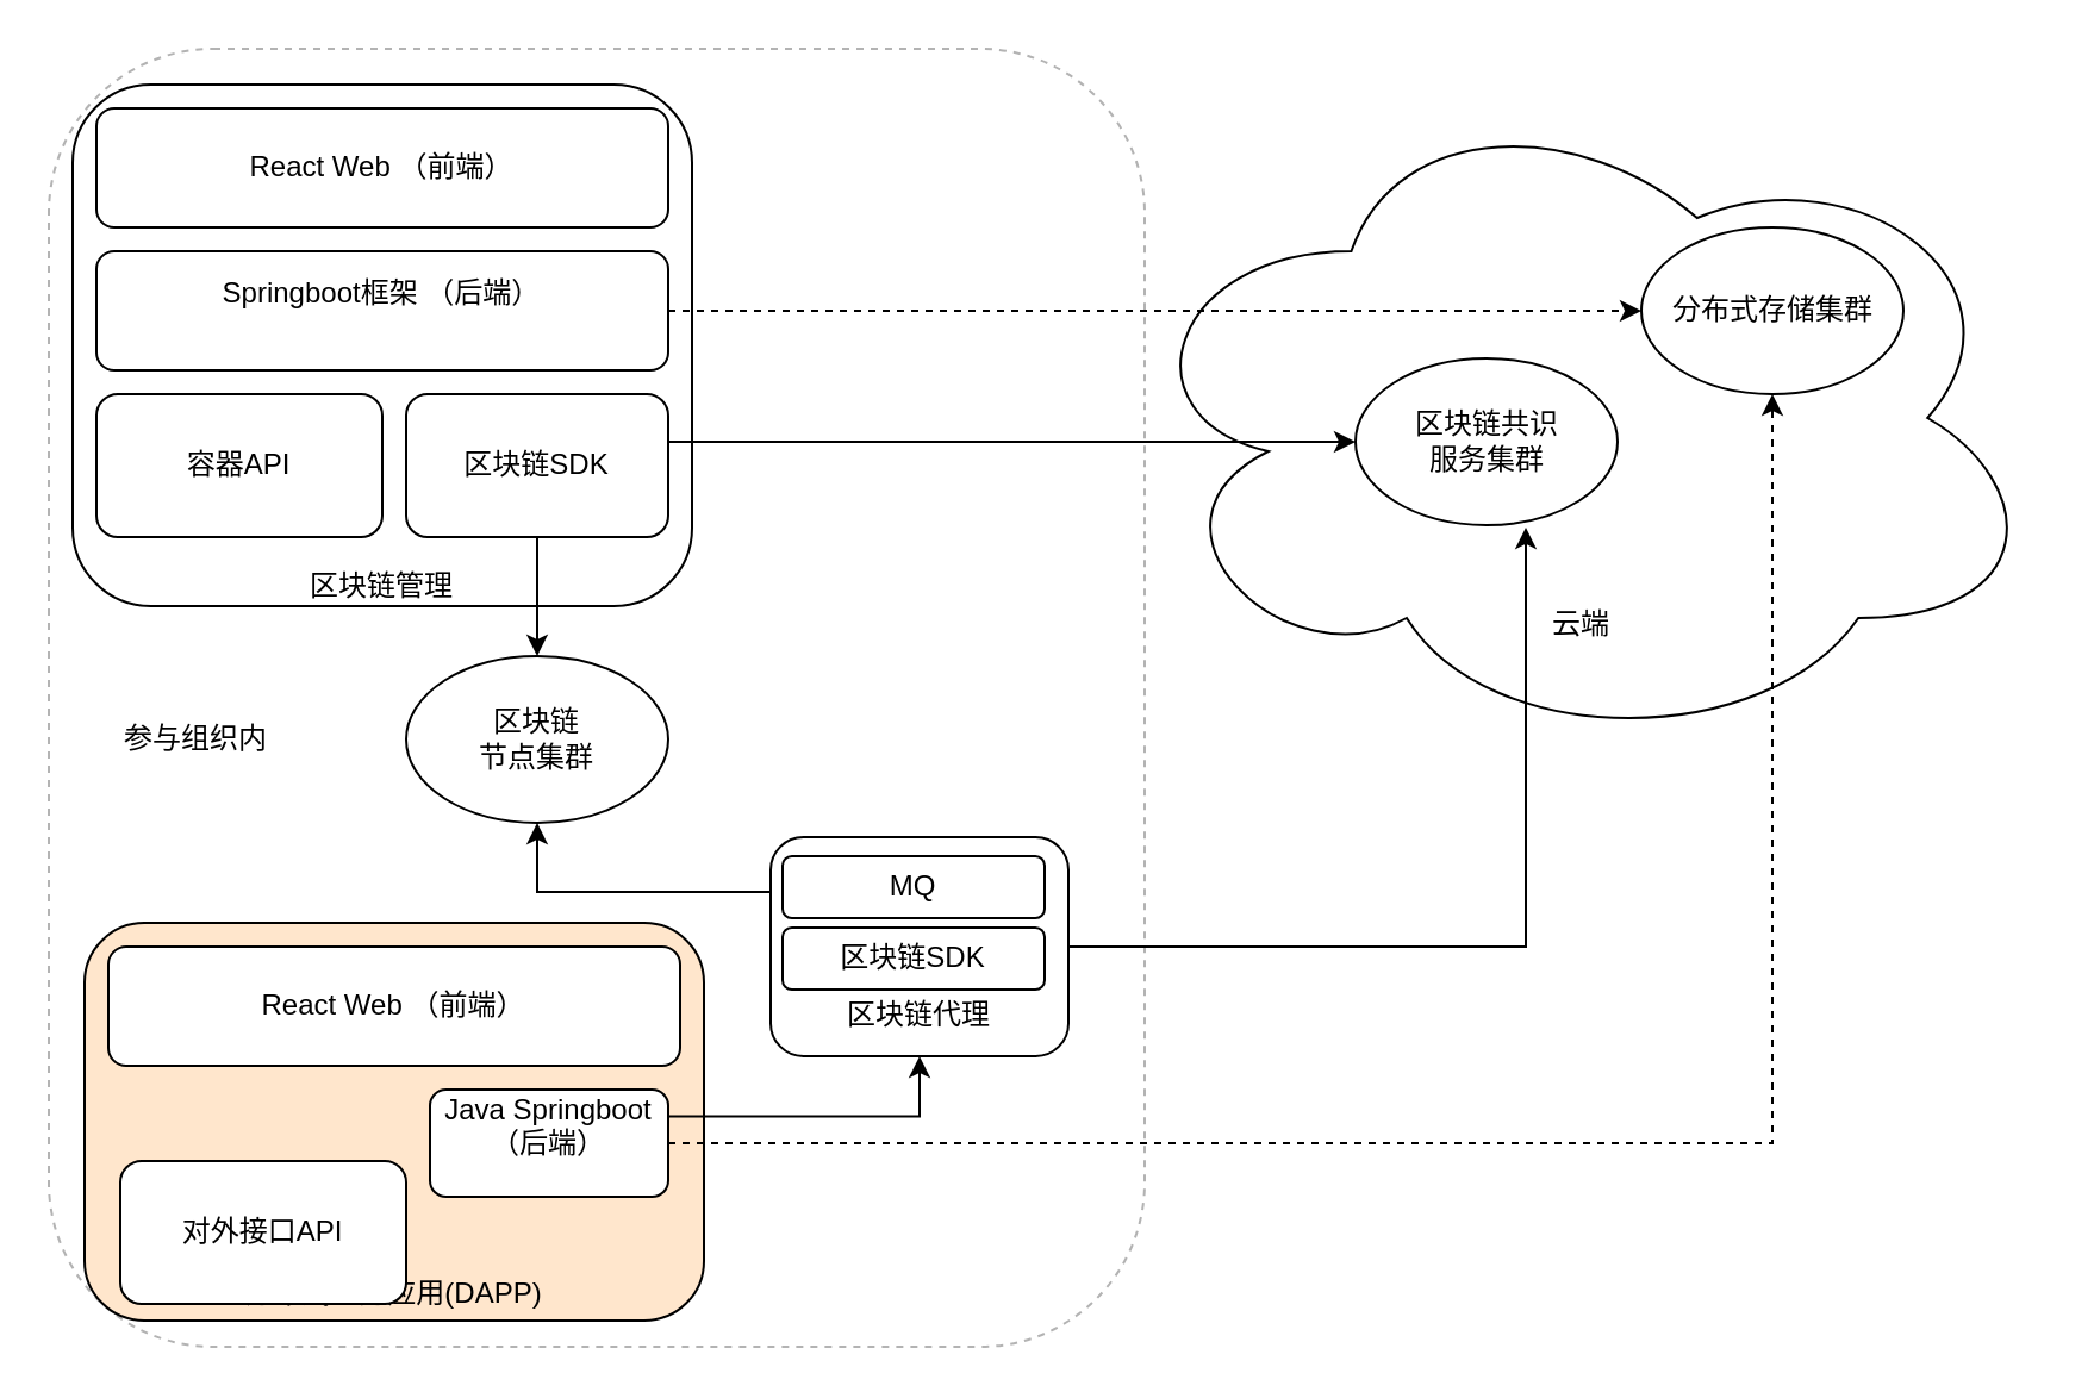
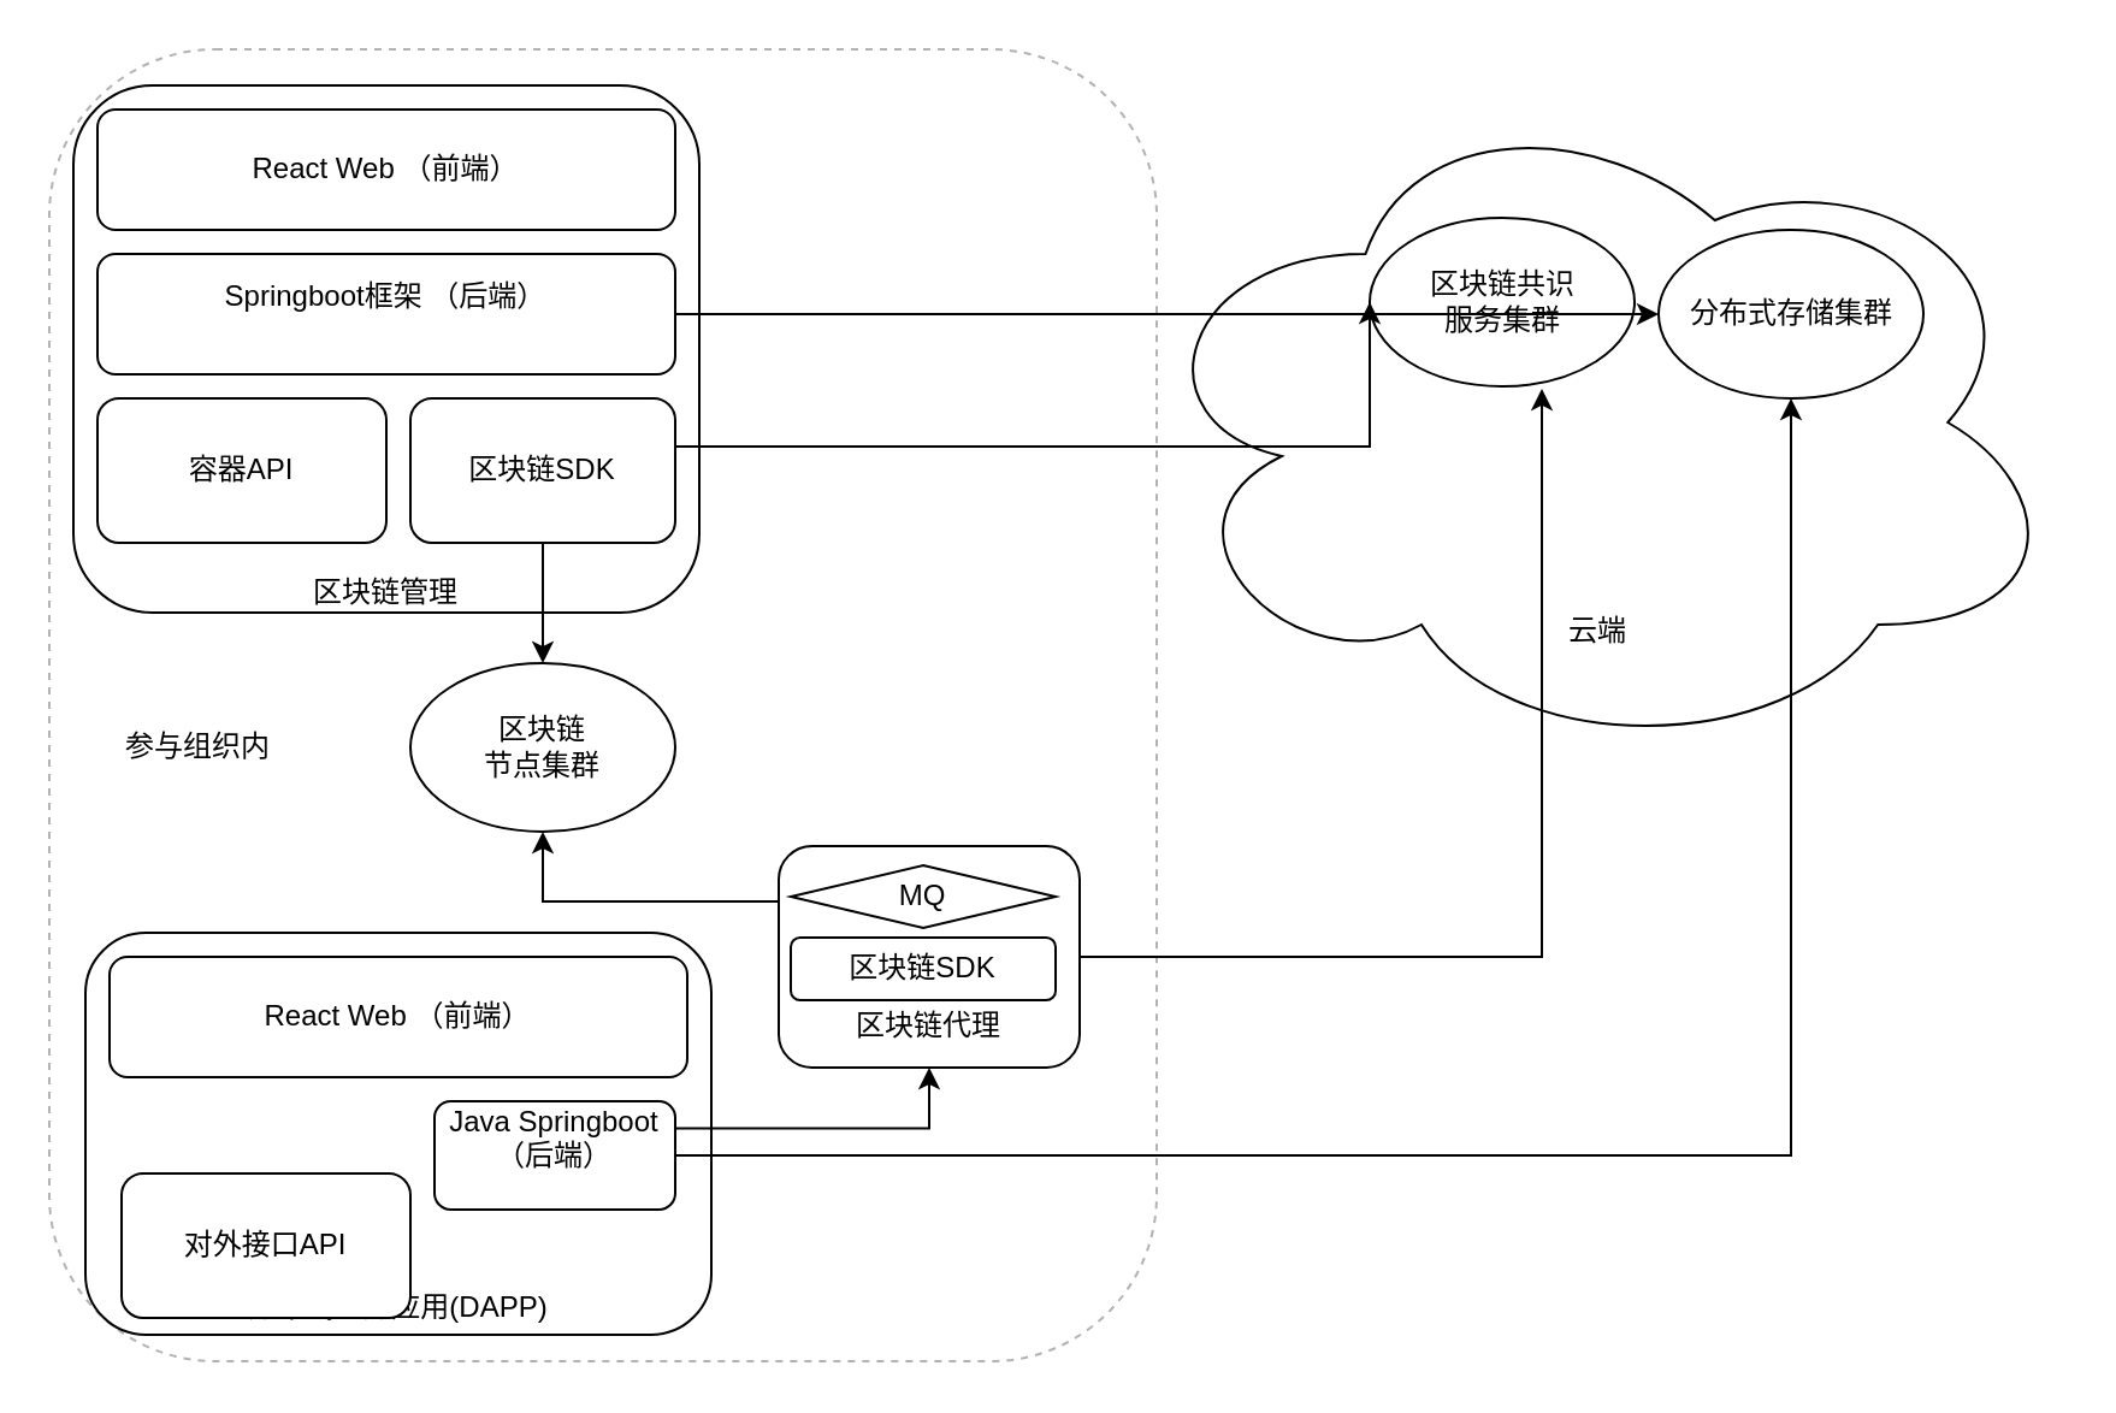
- <mxCell id="14" style="edgeStyle=orthogonalEdgeStyle;rounded=0;orthogonalLoop=1;jettySize=auto;html=1;exitX=1;exitY=0.5;exitDx=0;exitDy=0;dashed=1;" edge="1" parent="1" source="4" target="13"><mxGeometry relative="1" as="geometry"><Array as="points"><mxPoint x="520" y="130" /><mxPoint x="520" y="130" /></Array></mxGeometry></mxCell>
+ <mxCell id="14" style="edgeStyle=orthogonalEdgeStyle;rounded=0;orthogonalLoop=1;jettySize=auto;html=1;exitX=1;exitY=0.5;exitDx=0;exitDy=0;" edge="1" parent="1" source="4" target="13"><mxGeometry relative="1" as="geometry"><Array as="points"><mxPoint x="520" y="130" /><mxPoint x="520" y="130" /></Array></mxGeometry></mxCell>
- <mxCell id="11" value="区块链共识&lt;br&gt;服务集群&lt;br&gt;" style="ellipse;whiteSpace=wrap;html=1;" vertex="1" parent="1"><mxGeometry x="568.5" y="150" width="110" height="70" as="geometry" /></mxCell>
+ <mxCell id="11" value="区块链共识&lt;br&gt;服务集群&lt;br&gt;" style="ellipse;whiteSpace=wrap;html=1;" vertex="1" parent="1"><mxGeometry x="568.5" y="90" width="110" height="70" as="geometry" /></mxCell>
- <mxCell id="26" value="MQ" style="rounded=1;whiteSpace=wrap;html=1;" vertex="1" parent="1"><mxGeometry x="328" y="359" width="110" height="26" as="geometry" /></mxCell>
+ <mxCell id="26" value="MQ" style="rhombus;whiteSpace=wrap;html=1;" vertex="1" parent="1"><mxGeometry x="328" y="359" width="110" height="26" as="geometry" /></mxCell>
- <mxCell id="16" value="&lt;br&gt;&lt;br&gt;&lt;br&gt;&lt;br&gt;&lt;br&gt;&lt;br&gt;&lt;br&gt;&lt;br&gt;&lt;br&gt;&lt;br&gt;分布式业务应用(DAPP)&lt;br&gt;" style="rounded=1;whiteSpace=wrap;html=1;fillColor=#ffe6cc;" vertex="1" parent="1"><mxGeometry x="35" y="387" width="260" height="167" as="geometry" /></mxCell>
+ <mxCell id="16" value="&lt;br&gt;&lt;br&gt;&lt;br&gt;&lt;br&gt;&lt;br&gt;&lt;br&gt;&lt;br&gt;&lt;br&gt;&lt;br&gt;&lt;br&gt;分布式业务应用(DAPP)&lt;br&gt;" style="rounded=1;whiteSpace=wrap;html=1;" vertex="1" parent="1"><mxGeometry x="35" y="387" width="260" height="167" as="geometry" /></mxCell>
- <mxCell id="17" style="edgeStyle=orthogonalEdgeStyle;rounded=0;orthogonalLoop=1;jettySize=auto;html=1;exitX=1;exitY=0.5;exitDx=0;exitDy=0;dashed=1;" edge="1" parent="1" source="19" target="13"><mxGeometry relative="1" as="geometry" /></mxCell>
+ <mxCell id="17" style="edgeStyle=orthogonalEdgeStyle;rounded=0;orthogonalLoop=1;jettySize=auto;html=1;exitX=1;exitY=0.5;exitDx=0;exitDy=0;" edge="1" parent="1" source="19" target="13"><mxGeometry relative="1" as="geometry" /></mxCell>
